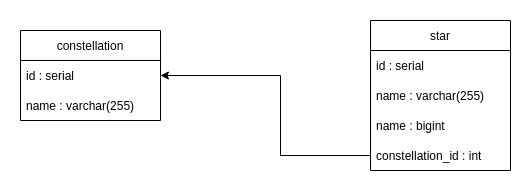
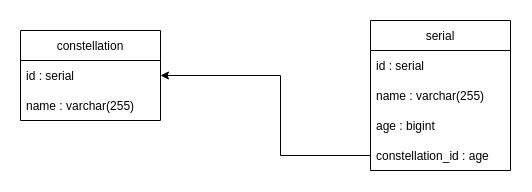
- <mxCell id="5" value="star" style="swimlane;fontStyle=0;childLayout=stackLayout;horizontal=1;startSize=30;horizontalStack=0;resizeParent=1;resizeParentMax=0;resizeLast=0;collapsible=1;marginBottom=0;" parent="1" vertex="1"><mxGeometry x="370" y="20" width="140" height="150" as="geometry" /></mxCell>
+ <mxCell id="5" value="serial" style="swimlane;fontStyle=0;childLayout=stackLayout;horizontal=1;startSize=30;horizontalStack=0;resizeParent=1;resizeParentMax=0;resizeLast=0;collapsible=1;marginBottom=0;" parent="1" vertex="1"><mxGeometry x="370" y="20" width="140" height="150" as="geometry" /></mxCell>
- <mxCell id="8" value="name : bigint" style="text;strokeColor=none;fillColor=none;align=left;verticalAlign=middle;spacingLeft=4;spacingRight=4;overflow=hidden;points=[[0,0.5],[1,0.5]];portConstraint=eastwest;rotatable=0;" vertex="1" parent="5"><mxGeometry y="90" width="140" height="30" as="geometry" /></mxCell>
+ <mxCell id="8" value="age : bigint" style="text;strokeColor=none;fillColor=none;align=left;verticalAlign=middle;spacingLeft=4;spacingRight=4;overflow=hidden;points=[[0,0.5],[1,0.5]];portConstraint=eastwest;rotatable=0;" vertex="1" parent="5"><mxGeometry y="90" width="140" height="30" as="geometry" /></mxCell>
- <mxCell id="9" value="constellation_id : int" style="text;strokeColor=none;fillColor=none;align=left;verticalAlign=middle;spacingLeft=4;spacingRight=4;overflow=hidden;points=[[0,0.5],[1,0.5]];portConstraint=eastwest;rotatable=0;" parent="5" vertex="1"><mxGeometry y="120" width="140" height="30" as="geometry" /></mxCell>
+ <mxCell id="9" value="constellation_id : age" style="text;strokeColor=none;fillColor=none;align=left;verticalAlign=middle;spacingLeft=4;spacingRight=4;overflow=hidden;points=[[0,0.5],[1,0.5]];portConstraint=eastwest;rotatable=0;" parent="5" vertex="1"><mxGeometry y="120" width="140" height="30" as="geometry" /></mxCell>
